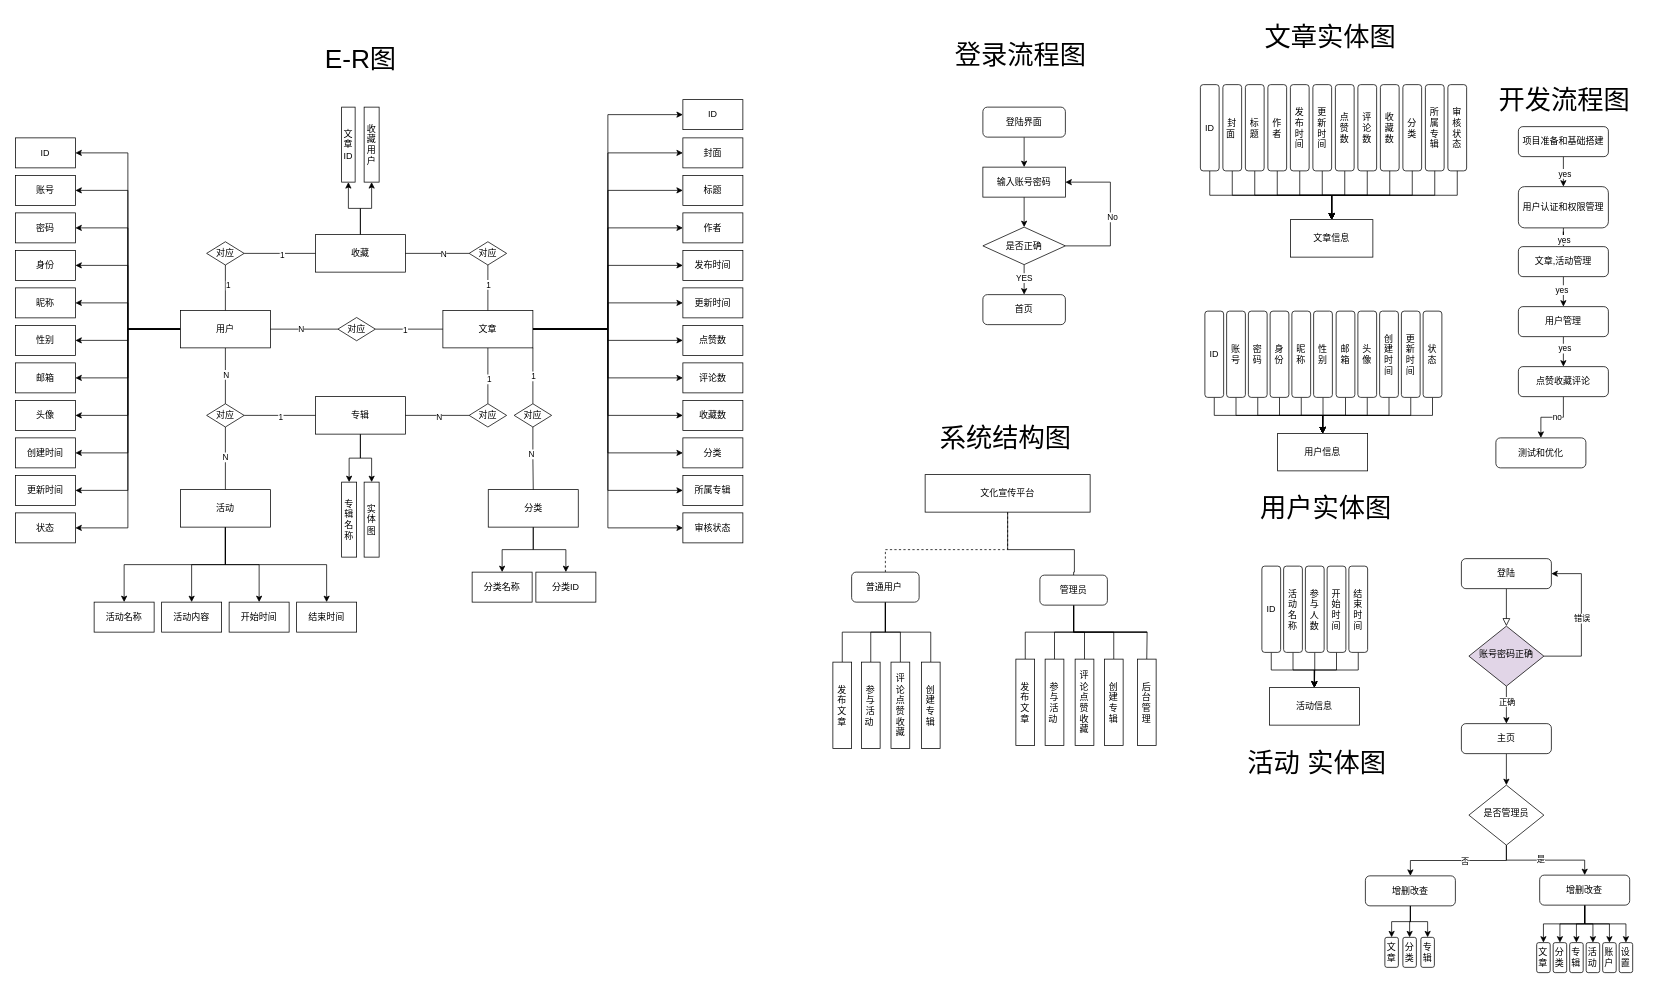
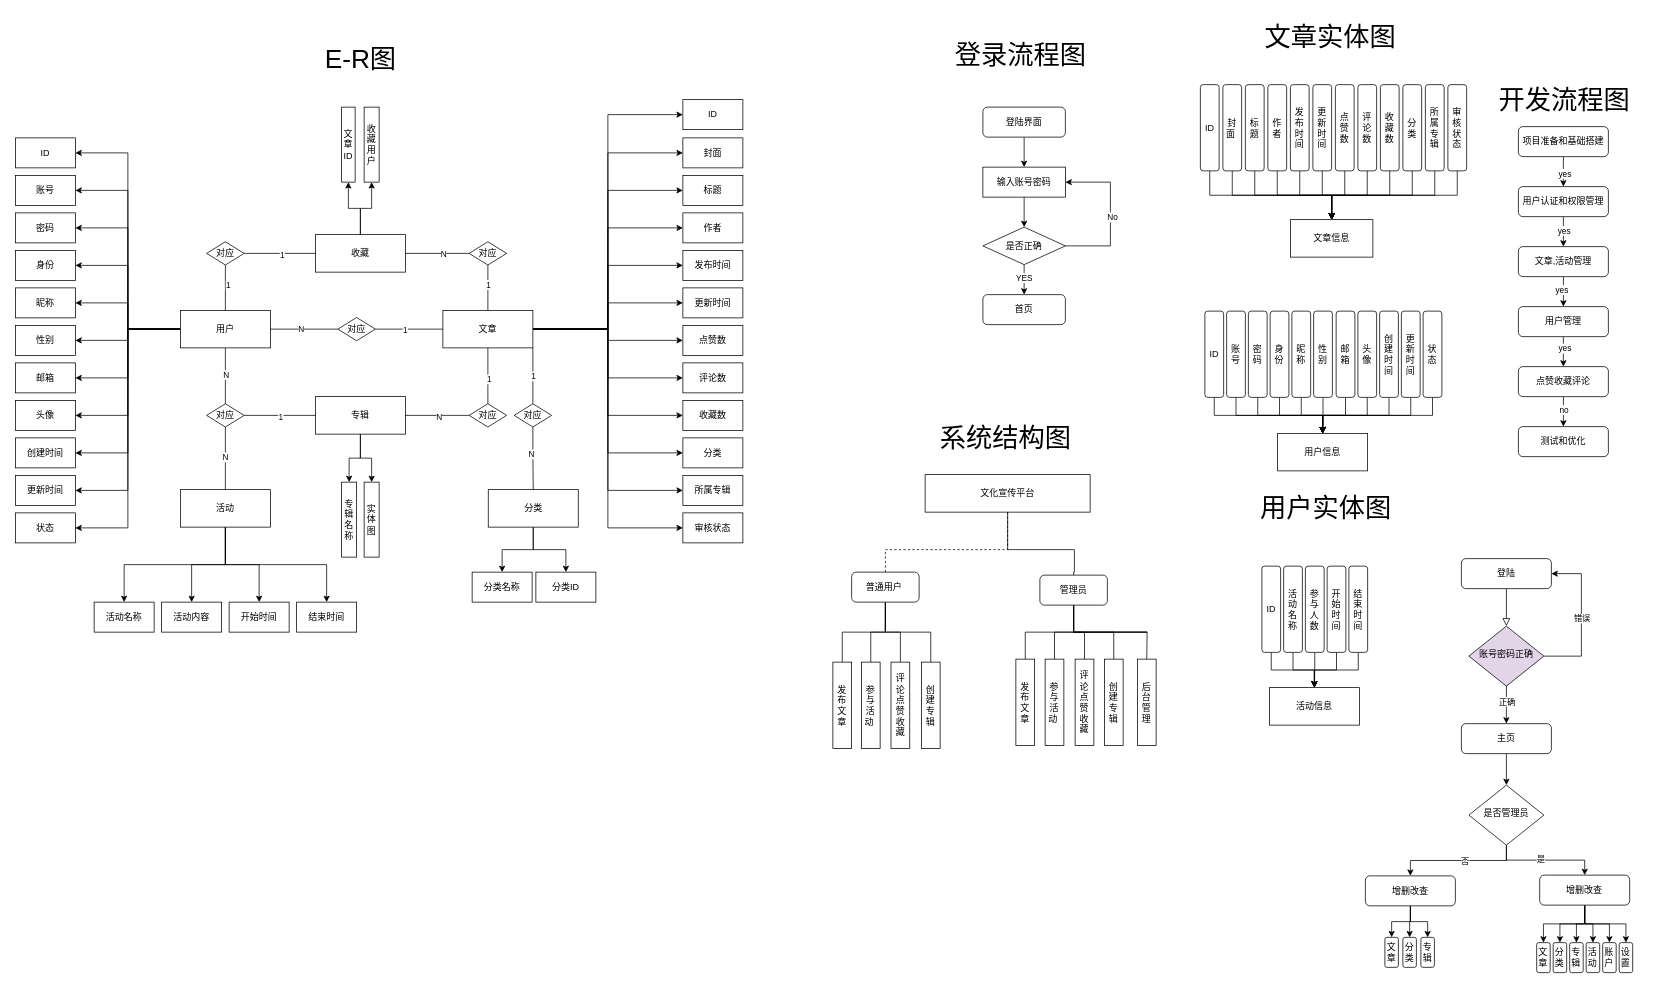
- <mxCell id="195" value="用户认证和权限管理" style="rounded=1;whiteSpace=wrap;html=1;" parent="1" vertex="1"><mxGeometry x="2024" y="248" width="120" height="55" as="geometry" /></mxCell>
+ <mxCell id="195" value="用户认证和权限管理" style="rounded=1;whiteSpace=wrap;html=1;" parent="1" vertex="1"><mxGeometry x="2024" y="248" width="120" height="40" as="geometry" /></mxCell>
- <mxCell id="205" value="测试和优化" style="rounded=1;whiteSpace=wrap;html=1;" parent="1" vertex="1"><mxGeometry x="1994" y="583" width="120" height="40" as="geometry" /></mxCell>
+ <mxCell id="205" value="测试和优化" style="rounded=1;whiteSpace=wrap;html=1;" parent="1" vertex="1"><mxGeometry x="2024" y="568" width="120" height="40" as="geometry" /></mxCell>
- <mxCell id="255" value="&lt;font style=&quot;font-size: 35px;&quot;&gt;活动 实体图&lt;/font&gt;" style="text;html=1;align=center;verticalAlign=middle;resizable=0;points=[];autosize=1;strokeColor=none;fillColor=none;strokeWidth=4;fontSize=35;" vertex="1" parent="1"><mxGeometry x="1653" y="988" width="204" height="56" as="geometry" /></mxCell>
